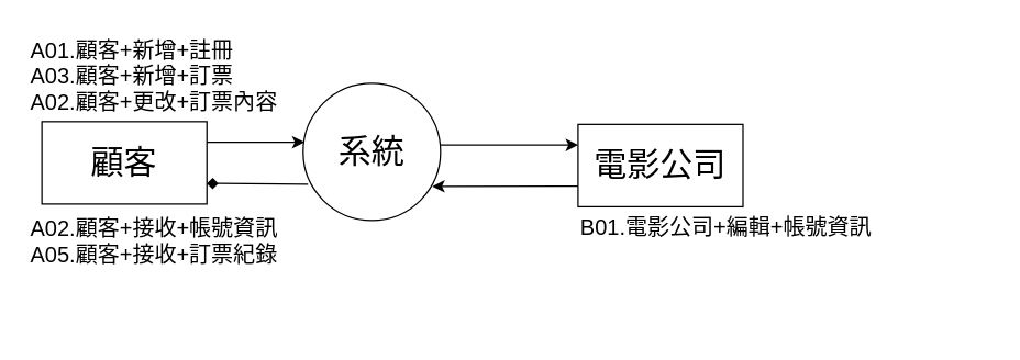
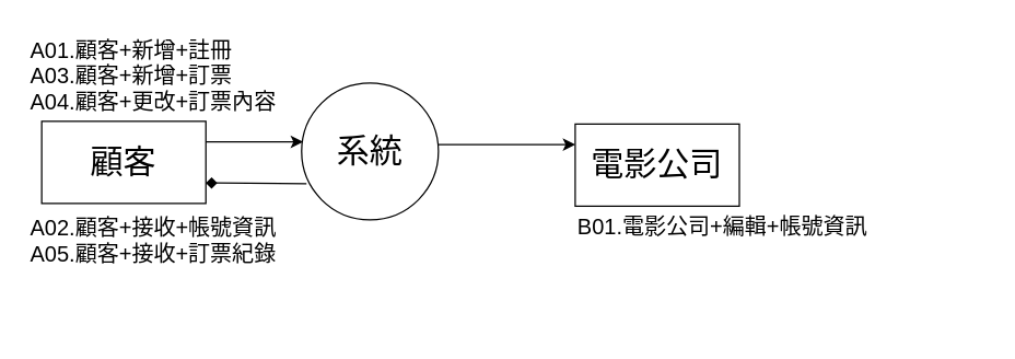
- <mxCell id="5" value="A01.顧客+新增+註冊&lt;br&gt;A03.顧客+新增+訂票&lt;br&gt;A02.顧客+更改+訂票內容" style="text;html=1;strokeColor=none;fillColor=none;align=left;verticalAlign=top;whiteSpace=wrap;rounded=0;fontSize=16;horizontal=1;" parent="1" vertex="1"><mxGeometry x="20" y="20" width="210" height="90" as="geometry" /></mxCell>
+ <mxCell id="5" value="A01.顧客+新增+註冊&lt;br&gt;A03.顧客+新增+訂票&lt;br&gt;A04.顧客+更改+訂票內容" style="text;html=1;strokeColor=none;fillColor=none;align=left;verticalAlign=top;whiteSpace=wrap;rounded=0;fontSize=16;horizontal=1;" parent="1" vertex="1"><mxGeometry x="20" y="20" width="210" height="90" as="geometry" /></mxCell>
- <mxCell id="10" value="" style="endArrow=classic;html=1;fontSize=16;exitX=0;exitY=0.75;exitDx=0;exitDy=0;entryX=0.94;entryY=0.752;entryDx=0;entryDy=0;entryPerimeter=0;" parent="1" source="4" target="3" edge="1"><mxGeometry width="50" height="50" relative="1" as="geometry"><mxPoint x="500" y="170" as="sourcePoint" /><mxPoint x="550" y="120" as="targetPoint" /></mxGeometry></mxCell>
